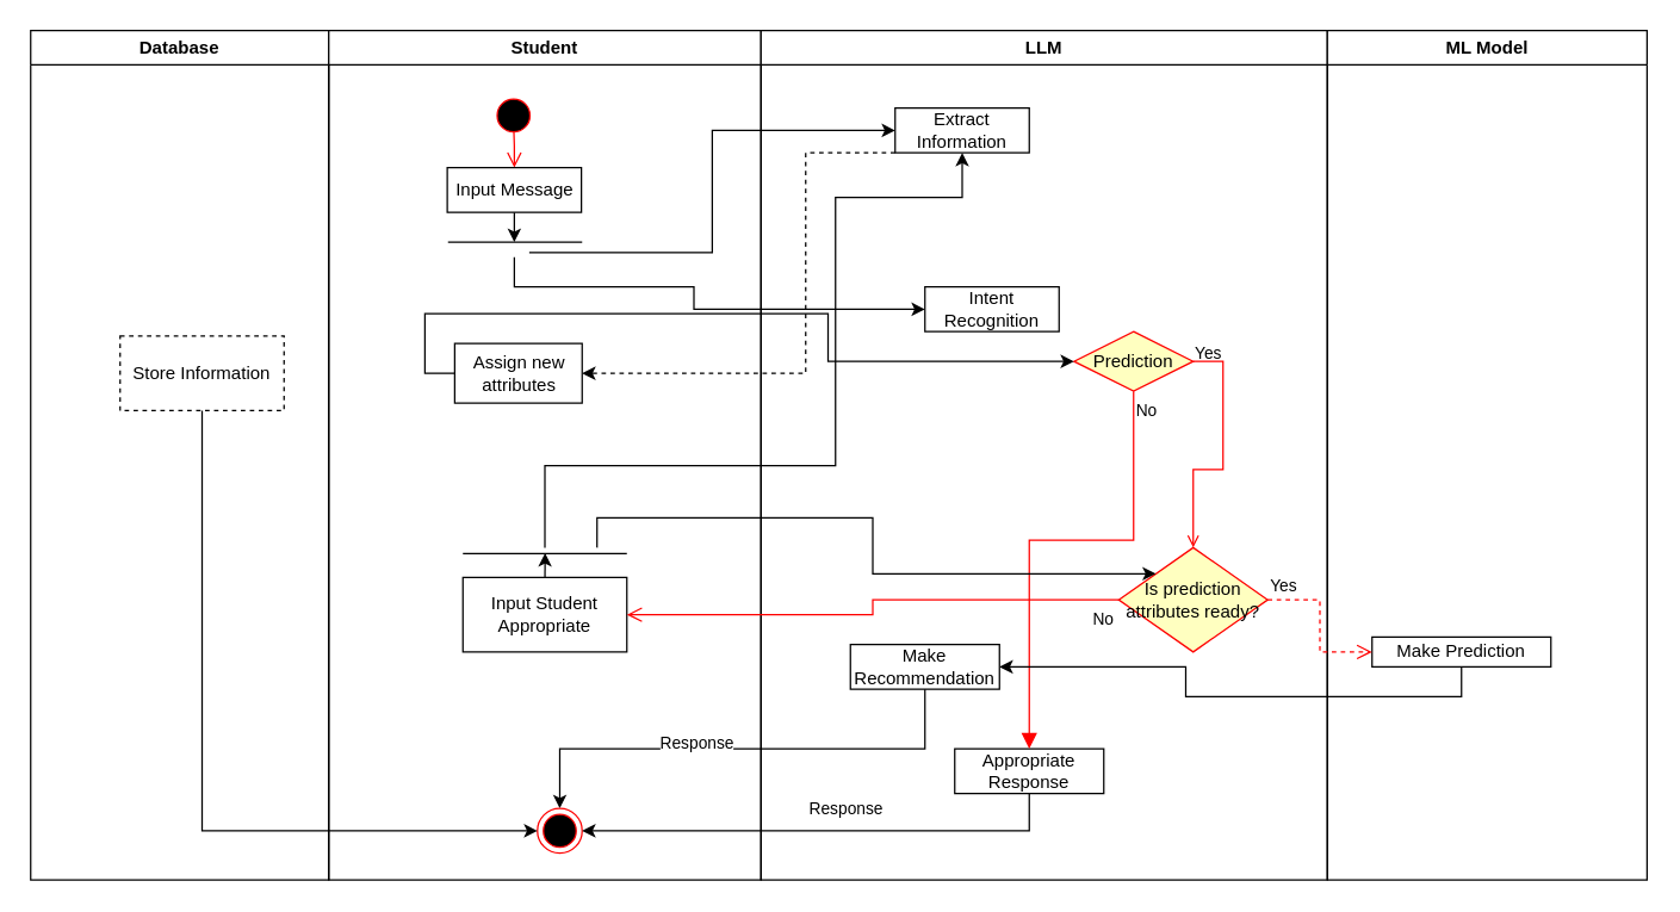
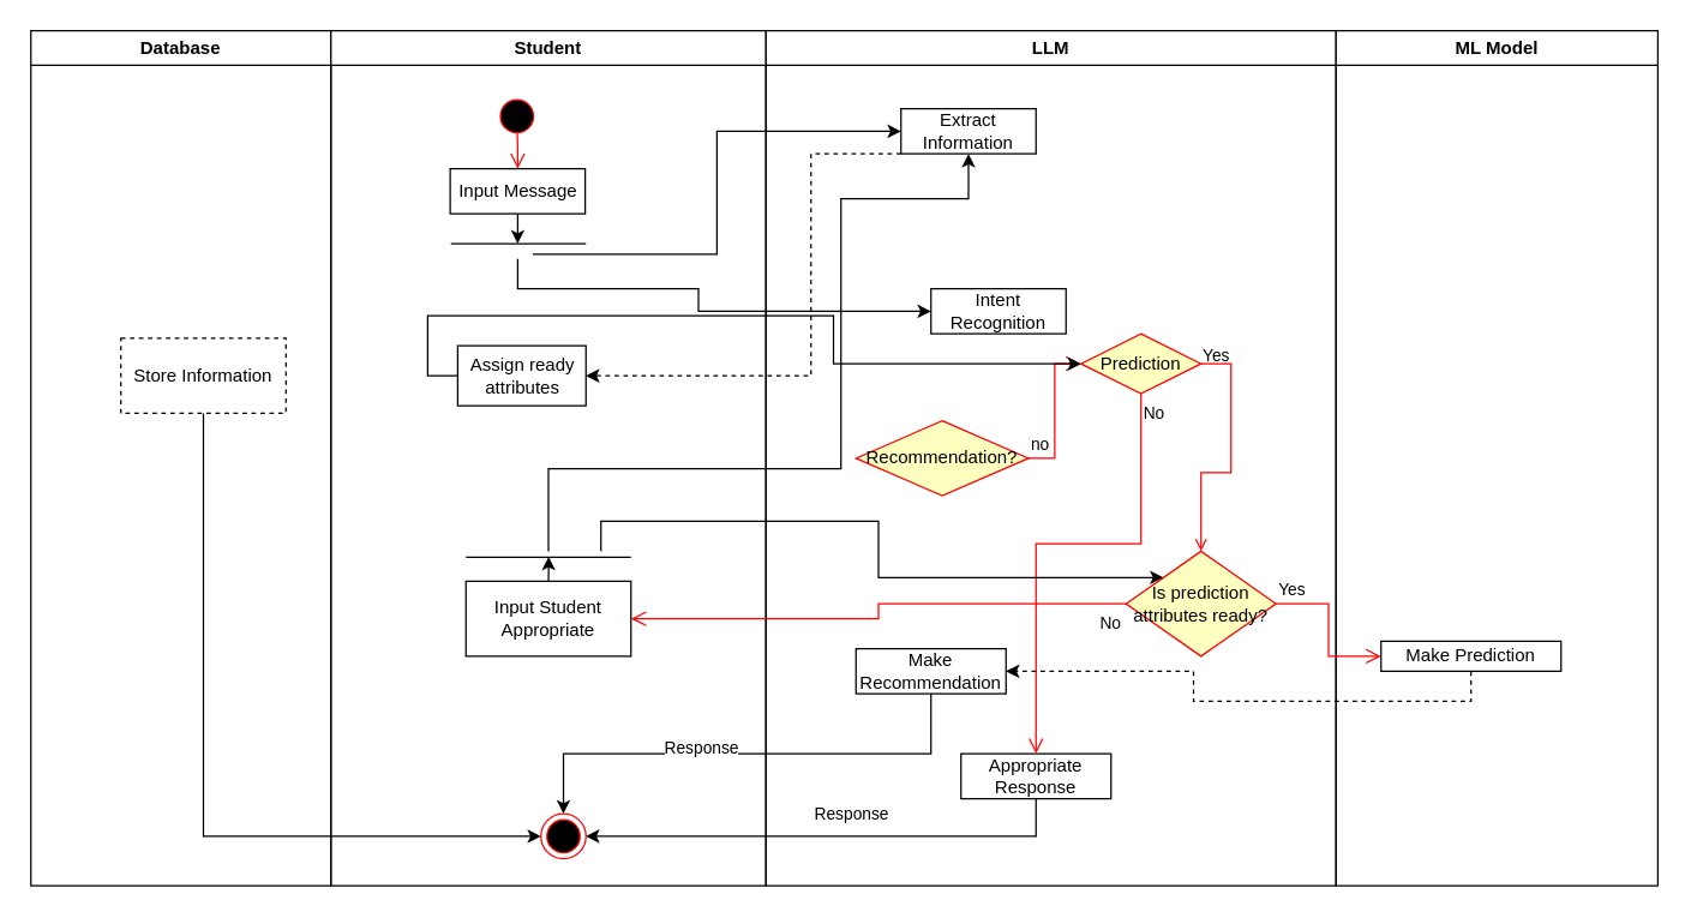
- <mxCell id="40" value="Assign new attributes" style="html=1;whiteSpace=wrap;" parent="1" vertex="1"><mxGeometry x="304.5" y="230" width="85.5" height="40" as="geometry" /></mxCell>
+ <mxCell id="40" value="Assign ready attributes" style="html=1;whiteSpace=wrap;" parent="1" vertex="1"><mxGeometry x="304.5" y="230" width="85.5" height="40" as="geometry" /></mxCell>
+ <mxCell id="28" value="no" style="edgeStyle=orthogonalEdgeStyle;html=1;align=left;verticalAlign=bottom;endArrow=open;endSize=8;strokeColor=#ff0000;rounded=0;entryX=0;entryY=0.5;entryDx=0;entryDy=0;" parent="1" source="16" target="32" edge="1"><mxGeometry x="-1" relative="1" as="geometry"><mxPoint x="700" y="257" as="targetPoint" /></mxGeometry></mxCell>
+ <mxCell id="16" value="Recommendation?" style="rhombus;whiteSpace=wrap;html=1;fontColor=#000000;fillColor=#ffffc0;strokeColor=#ff0000;" parent="14" vertex="1"><mxGeometry x="60" y="260" width="115" height="50" as="geometry" /></mxCell>
- <mxCell id="36" value="Yes" style="edgeStyle=orthogonalEdgeStyle;html=1;align=left;verticalAlign=bottom;endArrow=open;endSize=8;strokeColor=#ff0000;rounded=0;dashed=1;" parent="1" source="17" target="24" edge="1"><mxGeometry x="-1" relative="1" as="geometry"><mxPoint x="930" y="372" as="targetPoint" /></mxGeometry></mxCell>
+ <mxCell id="36" value="Yes" style="edgeStyle=orthogonalEdgeStyle;html=1;align=left;verticalAlign=bottom;endArrow=open;endSize=8;strokeColor=#ff0000;rounded=0;" parent="1" source="17" target="24" edge="1"><mxGeometry x="-1" relative="1" as="geometry"><mxPoint x="930" y="372" as="targetPoint" /></mxGeometry></mxCell>
- <mxCell id="38" style="edgeStyle=orthogonalEdgeStyle;rounded=0;orthogonalLoop=1;jettySize=auto;html=1;exitX=0.5;exitY=1;exitDx=0;exitDy=0;entryX=1;entryY=0.5;entryDx=0;entryDy=0;" parent="1" source="24" target="19" edge="1"><mxGeometry relative="1" as="geometry" /></mxCell>
+ <mxCell id="38" style="edgeStyle=orthogonalEdgeStyle;rounded=0;orthogonalLoop=1;jettySize=auto;html=1;exitX=0.5;exitY=1;exitDx=0;exitDy=0;entryX=1;entryY=0.5;entryDx=0;entryDy=0;dashed=1;" parent="1" source="24" target="19" edge="1"><mxGeometry relative="1" as="geometry" /></mxCell>
- <mxCell id="33" value="No" style="edgeStyle=orthogonalEdgeStyle;html=1;align=left;verticalAlign=top;endArrow=block;endSize=8;strokeColor=#ff0000;rounded=0;entryX=0.5;entryY=0;entryDx=0;entryDy=0;exitX=0.5;exitY=1;exitDx=0;exitDy=0;" parent="1" source="32" target="20" edge="1"><mxGeometry x="-1" relative="1" as="geometry"><mxPoint x="740" y="332" as="targetPoint" /><Array as="points"><mxPoint x="760" y="362" /><mxPoint x="690" y="362" /></Array></mxGeometry></mxCell>
+ <mxCell id="33" value="No" style="edgeStyle=orthogonalEdgeStyle;html=1;align=left;verticalAlign=top;endArrow=open;endSize=8;strokeColor=#ff0000;rounded=0;entryX=0.5;entryY=0;entryDx=0;entryDy=0;exitX=0.5;exitY=1;exitDx=0;exitDy=0;" parent="1" source="32" target="20" edge="1"><mxGeometry x="-1" relative="1" as="geometry"><mxPoint x="740" y="332" as="targetPoint" /><Array as="points"><mxPoint x="760" y="362" /><mxPoint x="690" y="362" /></Array></mxGeometry></mxCell>
